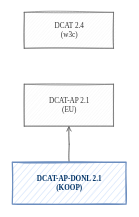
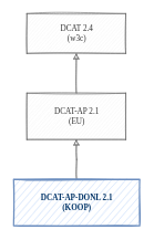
+ <mxCell id="3" style="edgeStyle=orthogonalEdgeStyle;rounded=0;orthogonalLoop=1;jettySize=auto;html=1;endArrow=block;endFill=0;fillColor=#f5f5f5;strokeColor=#666666;sketch=1;fontStyle=0;fontFamily=Georgia;" edge="1" parent="1" source="4" target="2"><mxGeometry relative="1" as="geometry" /></mxCell>
- <mxCell id="5" style="edgeStyle=orthogonalEdgeStyle;rounded=0;orthogonalLoop=1;jettySize=auto;html=1;entryX=0.5;entryY=1;entryDx=0;entryDy=0;endArrow=open;endFill=0;fillColor=#f5f5f5;strokeColor=#666666;sketch=1;fontStyle=0;fontFamily=Georgia;" edge="1" parent="1" source="6" target="4"><mxGeometry relative="1" as="geometry" /></mxCell>
+ <mxCell id="5" style="edgeStyle=orthogonalEdgeStyle;rounded=0;orthogonalLoop=1;jettySize=auto;html=1;entryX=0.5;entryY=1;entryDx=0;entryDy=0;endArrow=block;endFill=0;fillColor=#f5f5f5;strokeColor=#666666;sketch=1;fontStyle=0;fontFamily=Georgia;" edge="1" parent="1" source="6" target="4"><mxGeometry relative="1" as="geometry" /></mxCell>
